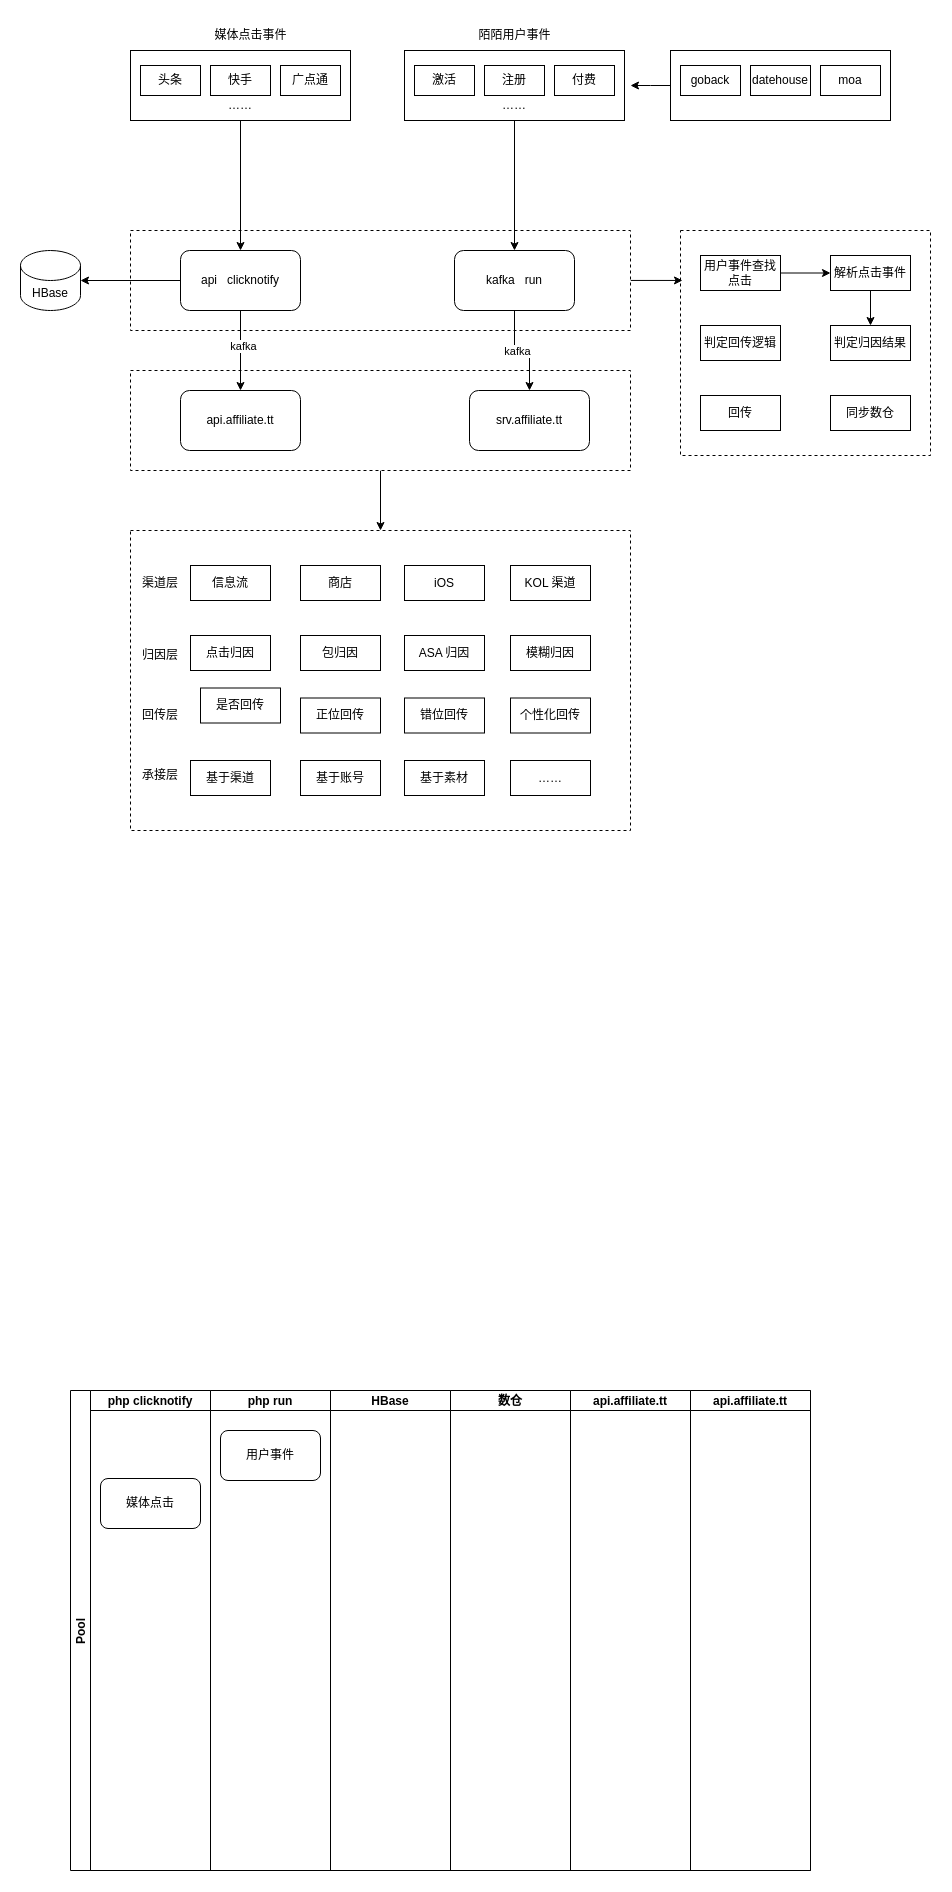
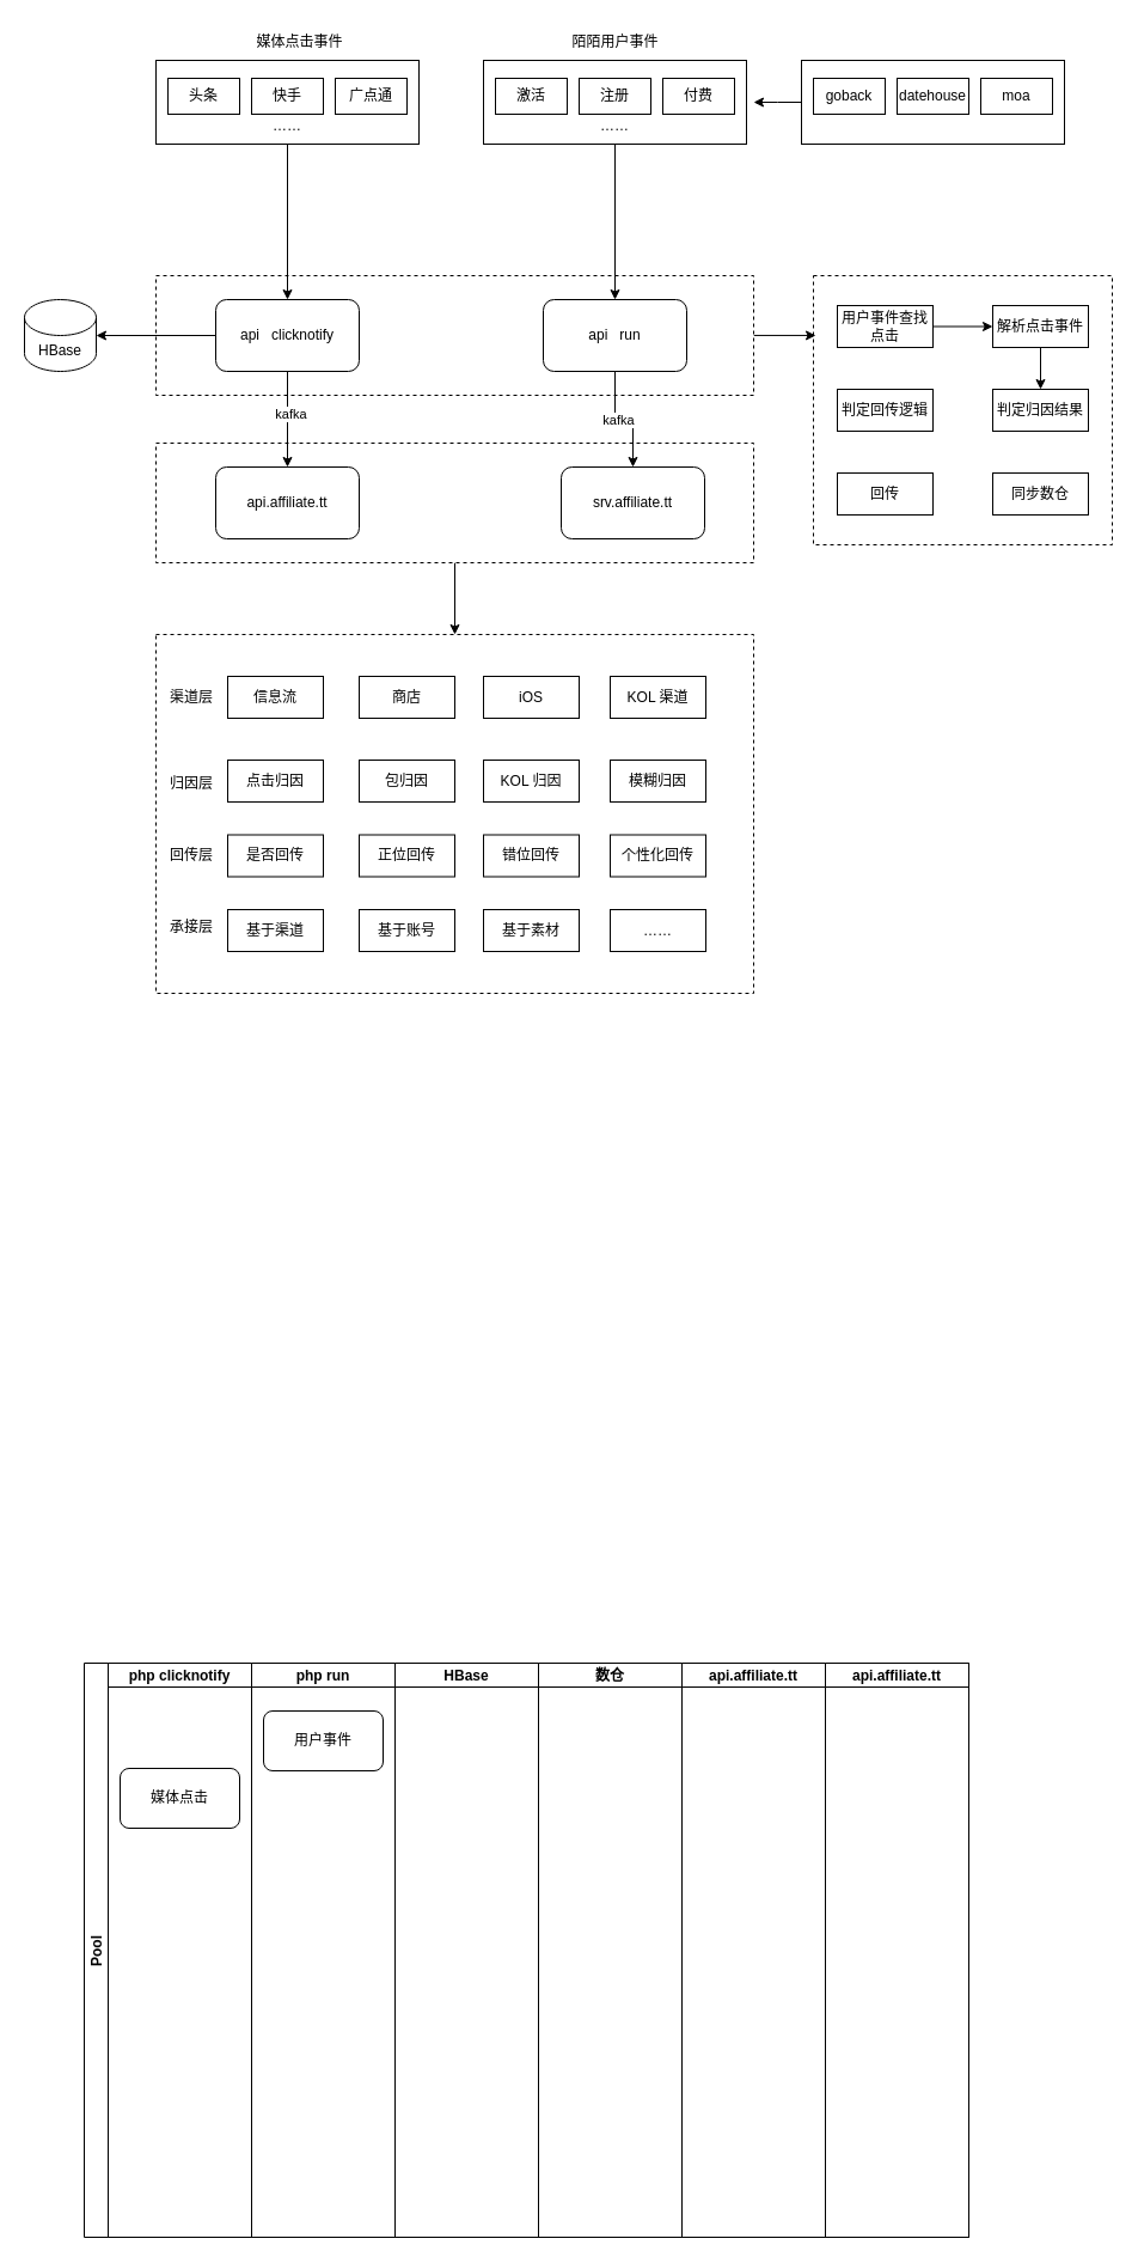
- <mxCell id="15" value="kafka&amp;nbsp; &amp;nbsp;run" style="rounded=1;whiteSpace=wrap;html=1;" vertex="1" parent="1"><mxGeometry x="454" y="250" width="120" height="60" as="geometry" /></mxCell>
+ <mxCell id="15" value="api&amp;nbsp; &amp;nbsp;run" style="rounded=1;whiteSpace=wrap;html=1;" vertex="1" parent="1"><mxGeometry x="454" y="250" width="120" height="60" as="geometry" /></mxCell>
- <mxCell id="45" value="ASA 归因" style="rounded=0;whiteSpace=wrap;html=1;" vertex="1" parent="1"><mxGeometry x="404" y="635" width="80" height="35" as="geometry" /></mxCell>
+ <mxCell id="45" value="KOL 归因" style="rounded=0;whiteSpace=wrap;html=1;" vertex="1" parent="1"><mxGeometry x="404" y="635" width="80" height="35" as="geometry" /></mxCell>
- <mxCell id="48" value="是否回传" style="rounded=0;whiteSpace=wrap;html=1;" vertex="1" parent="1"><mxGeometry x="200" y="687.5" width="80" height="35" as="geometry" /></mxCell>
+ <mxCell id="48" value="是否回传" style="rounded=0;whiteSpace=wrap;html=1;" vertex="1" parent="1"><mxGeometry x="190" y="697.5" width="80" height="35" as="geometry" /></mxCell>
